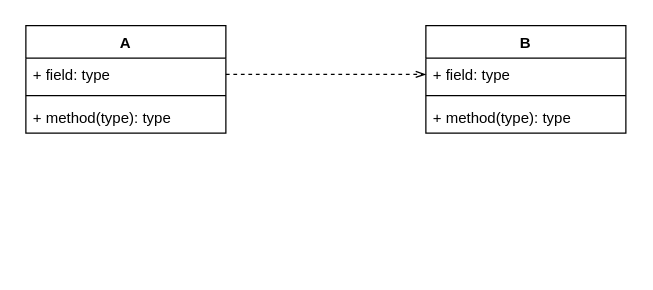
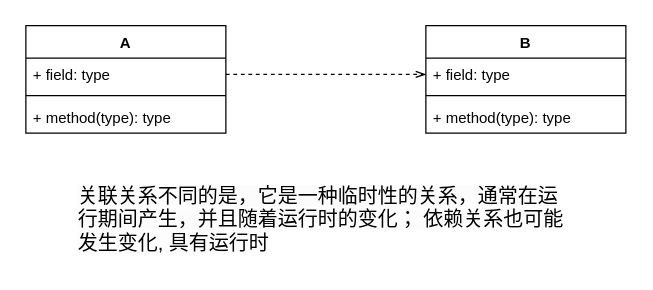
+ <mxCell id="11" value="&lt;span style=&quot;font-family: &amp;#34;lato&amp;#34; , , &amp;#34;helvetica neue&amp;#34; , &amp;#34;arial&amp;#34; , sans-serif ; font-size: 16px ; background-color: rgb(252 , 252 , 252)&quot;&gt;关联关系不同的是，它是一种临时性的关系，通常在运行期间产生，并且随着运行时的变化； 依赖关系也可能发生变化, 具有运行时&lt;/span&gt;" style="text;html=1;strokeColor=none;fillColor=none;align=left;verticalAlign=middle;whiteSpace=wrap;rounded=0;" vertex="1" parent="1"><mxGeometry x="60" y="140" width="400" height="70" as="geometry" /></mxCell>
